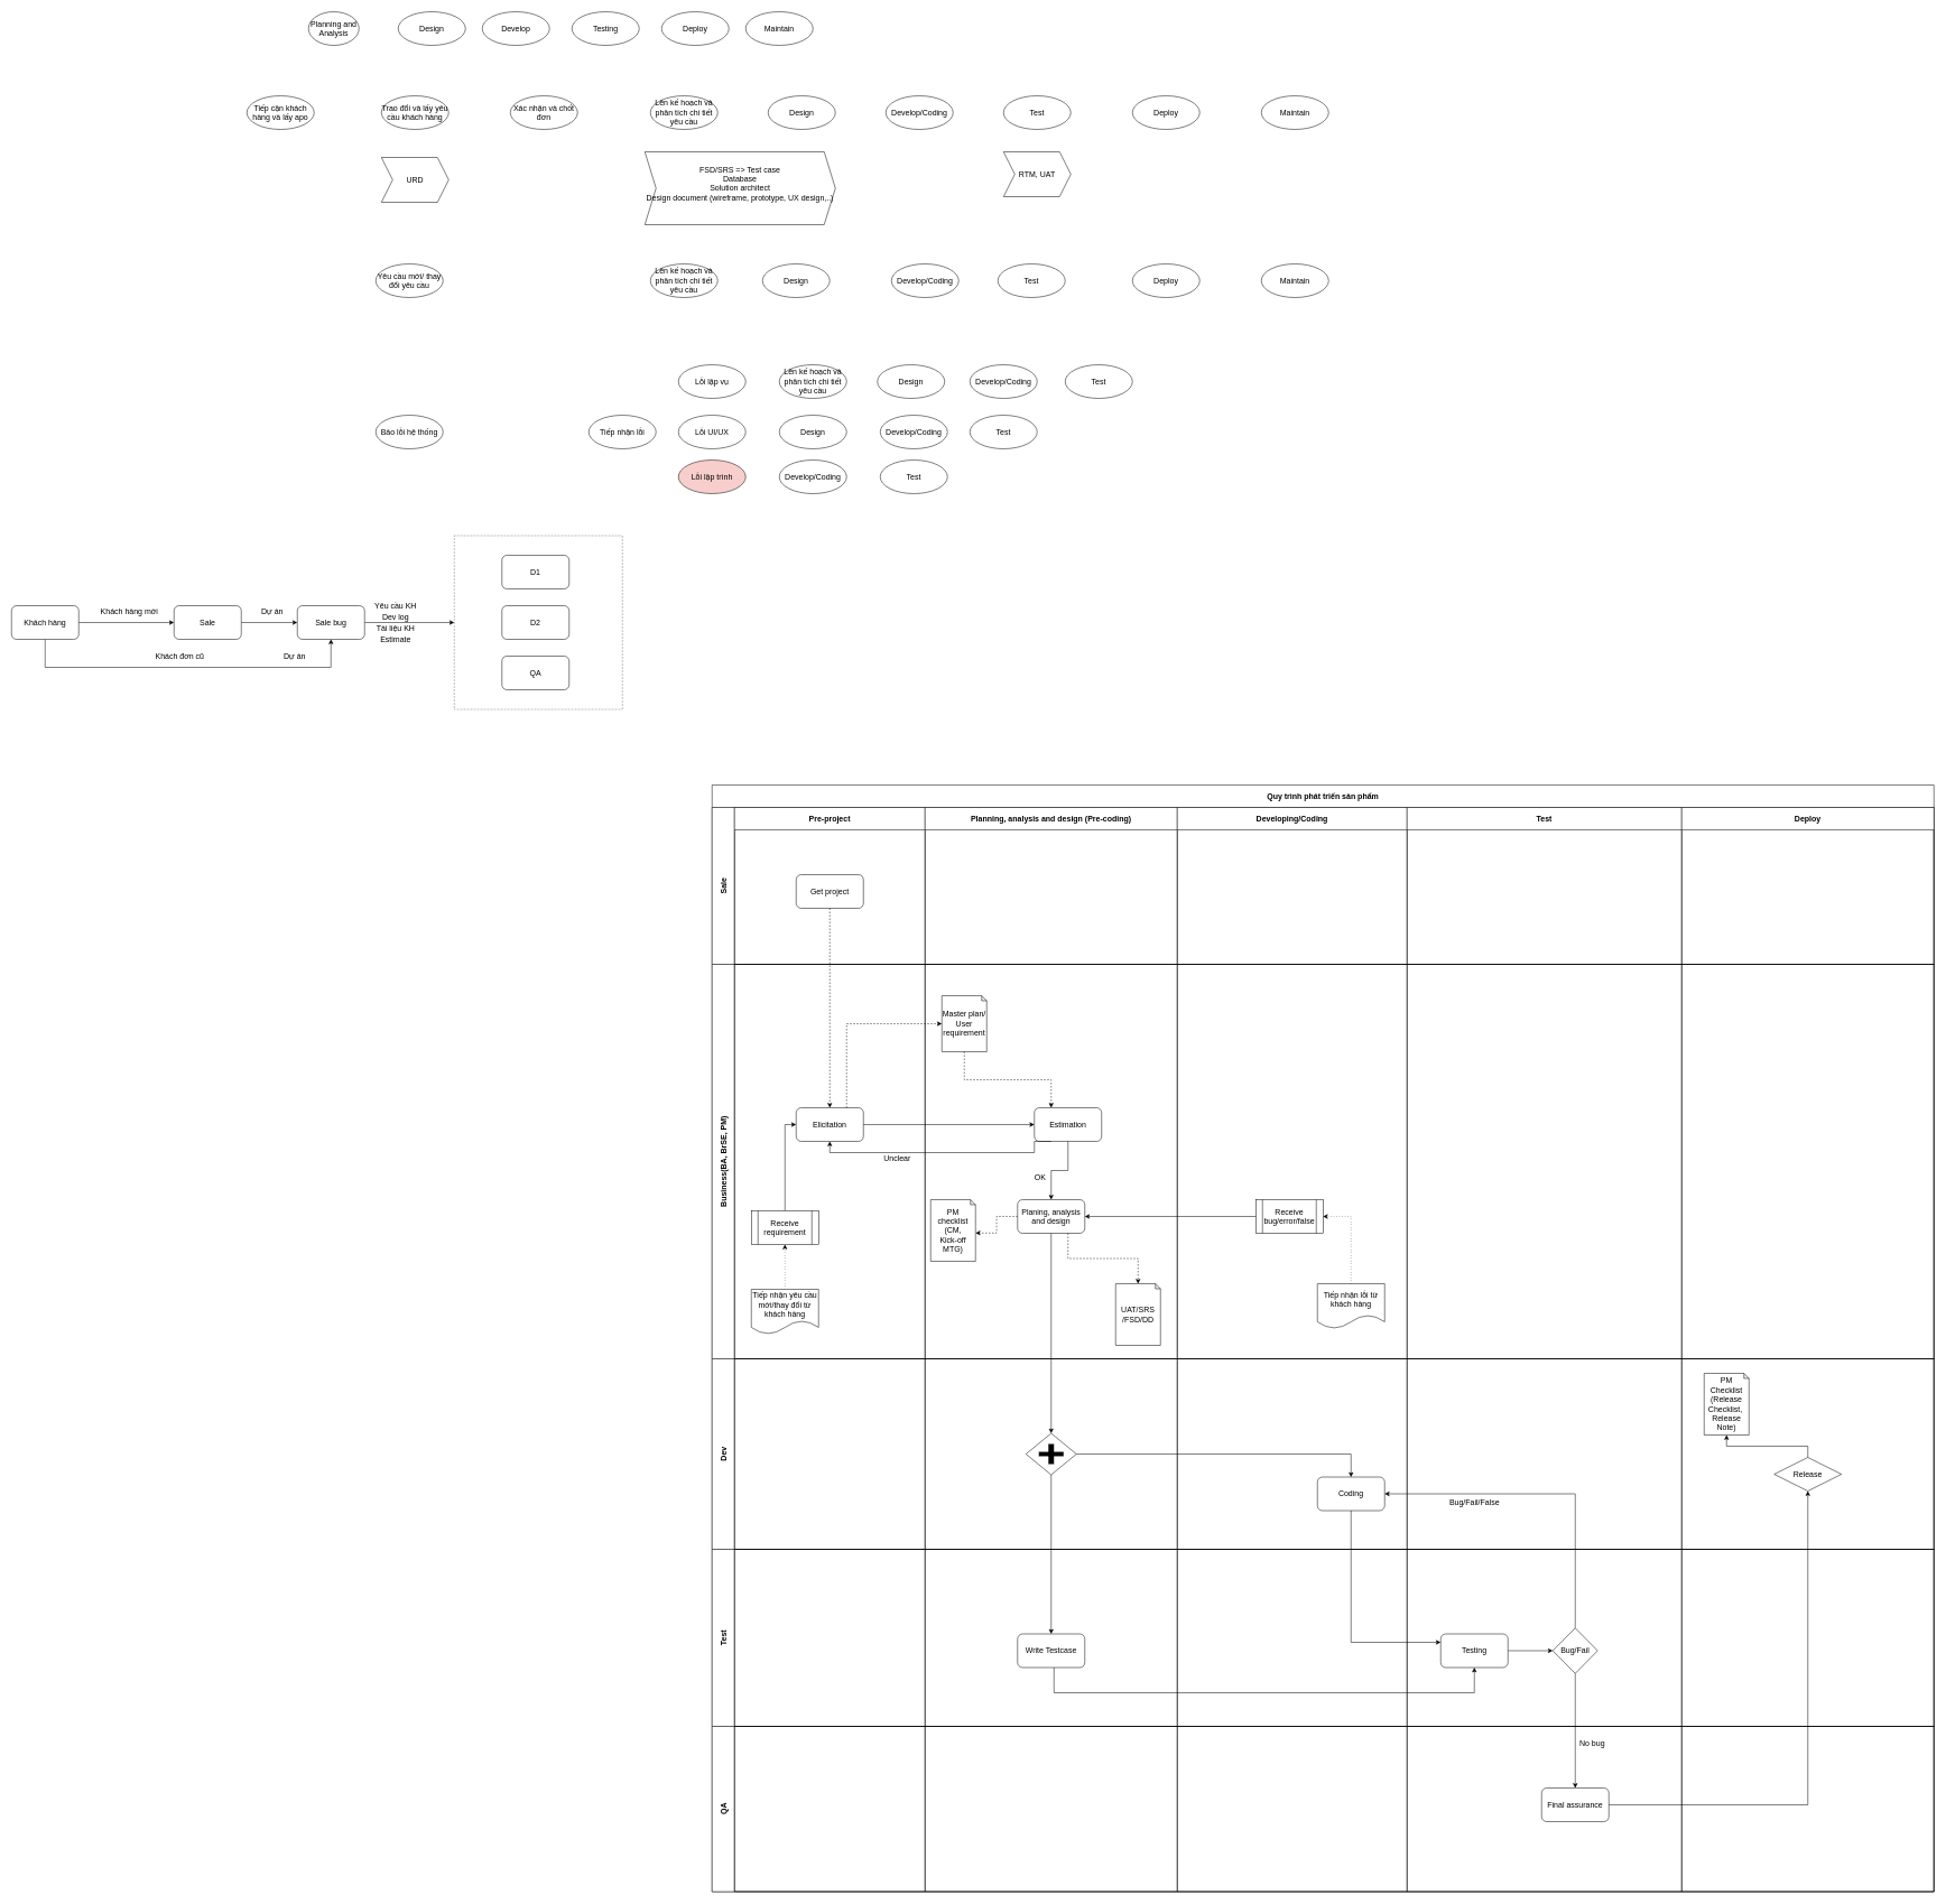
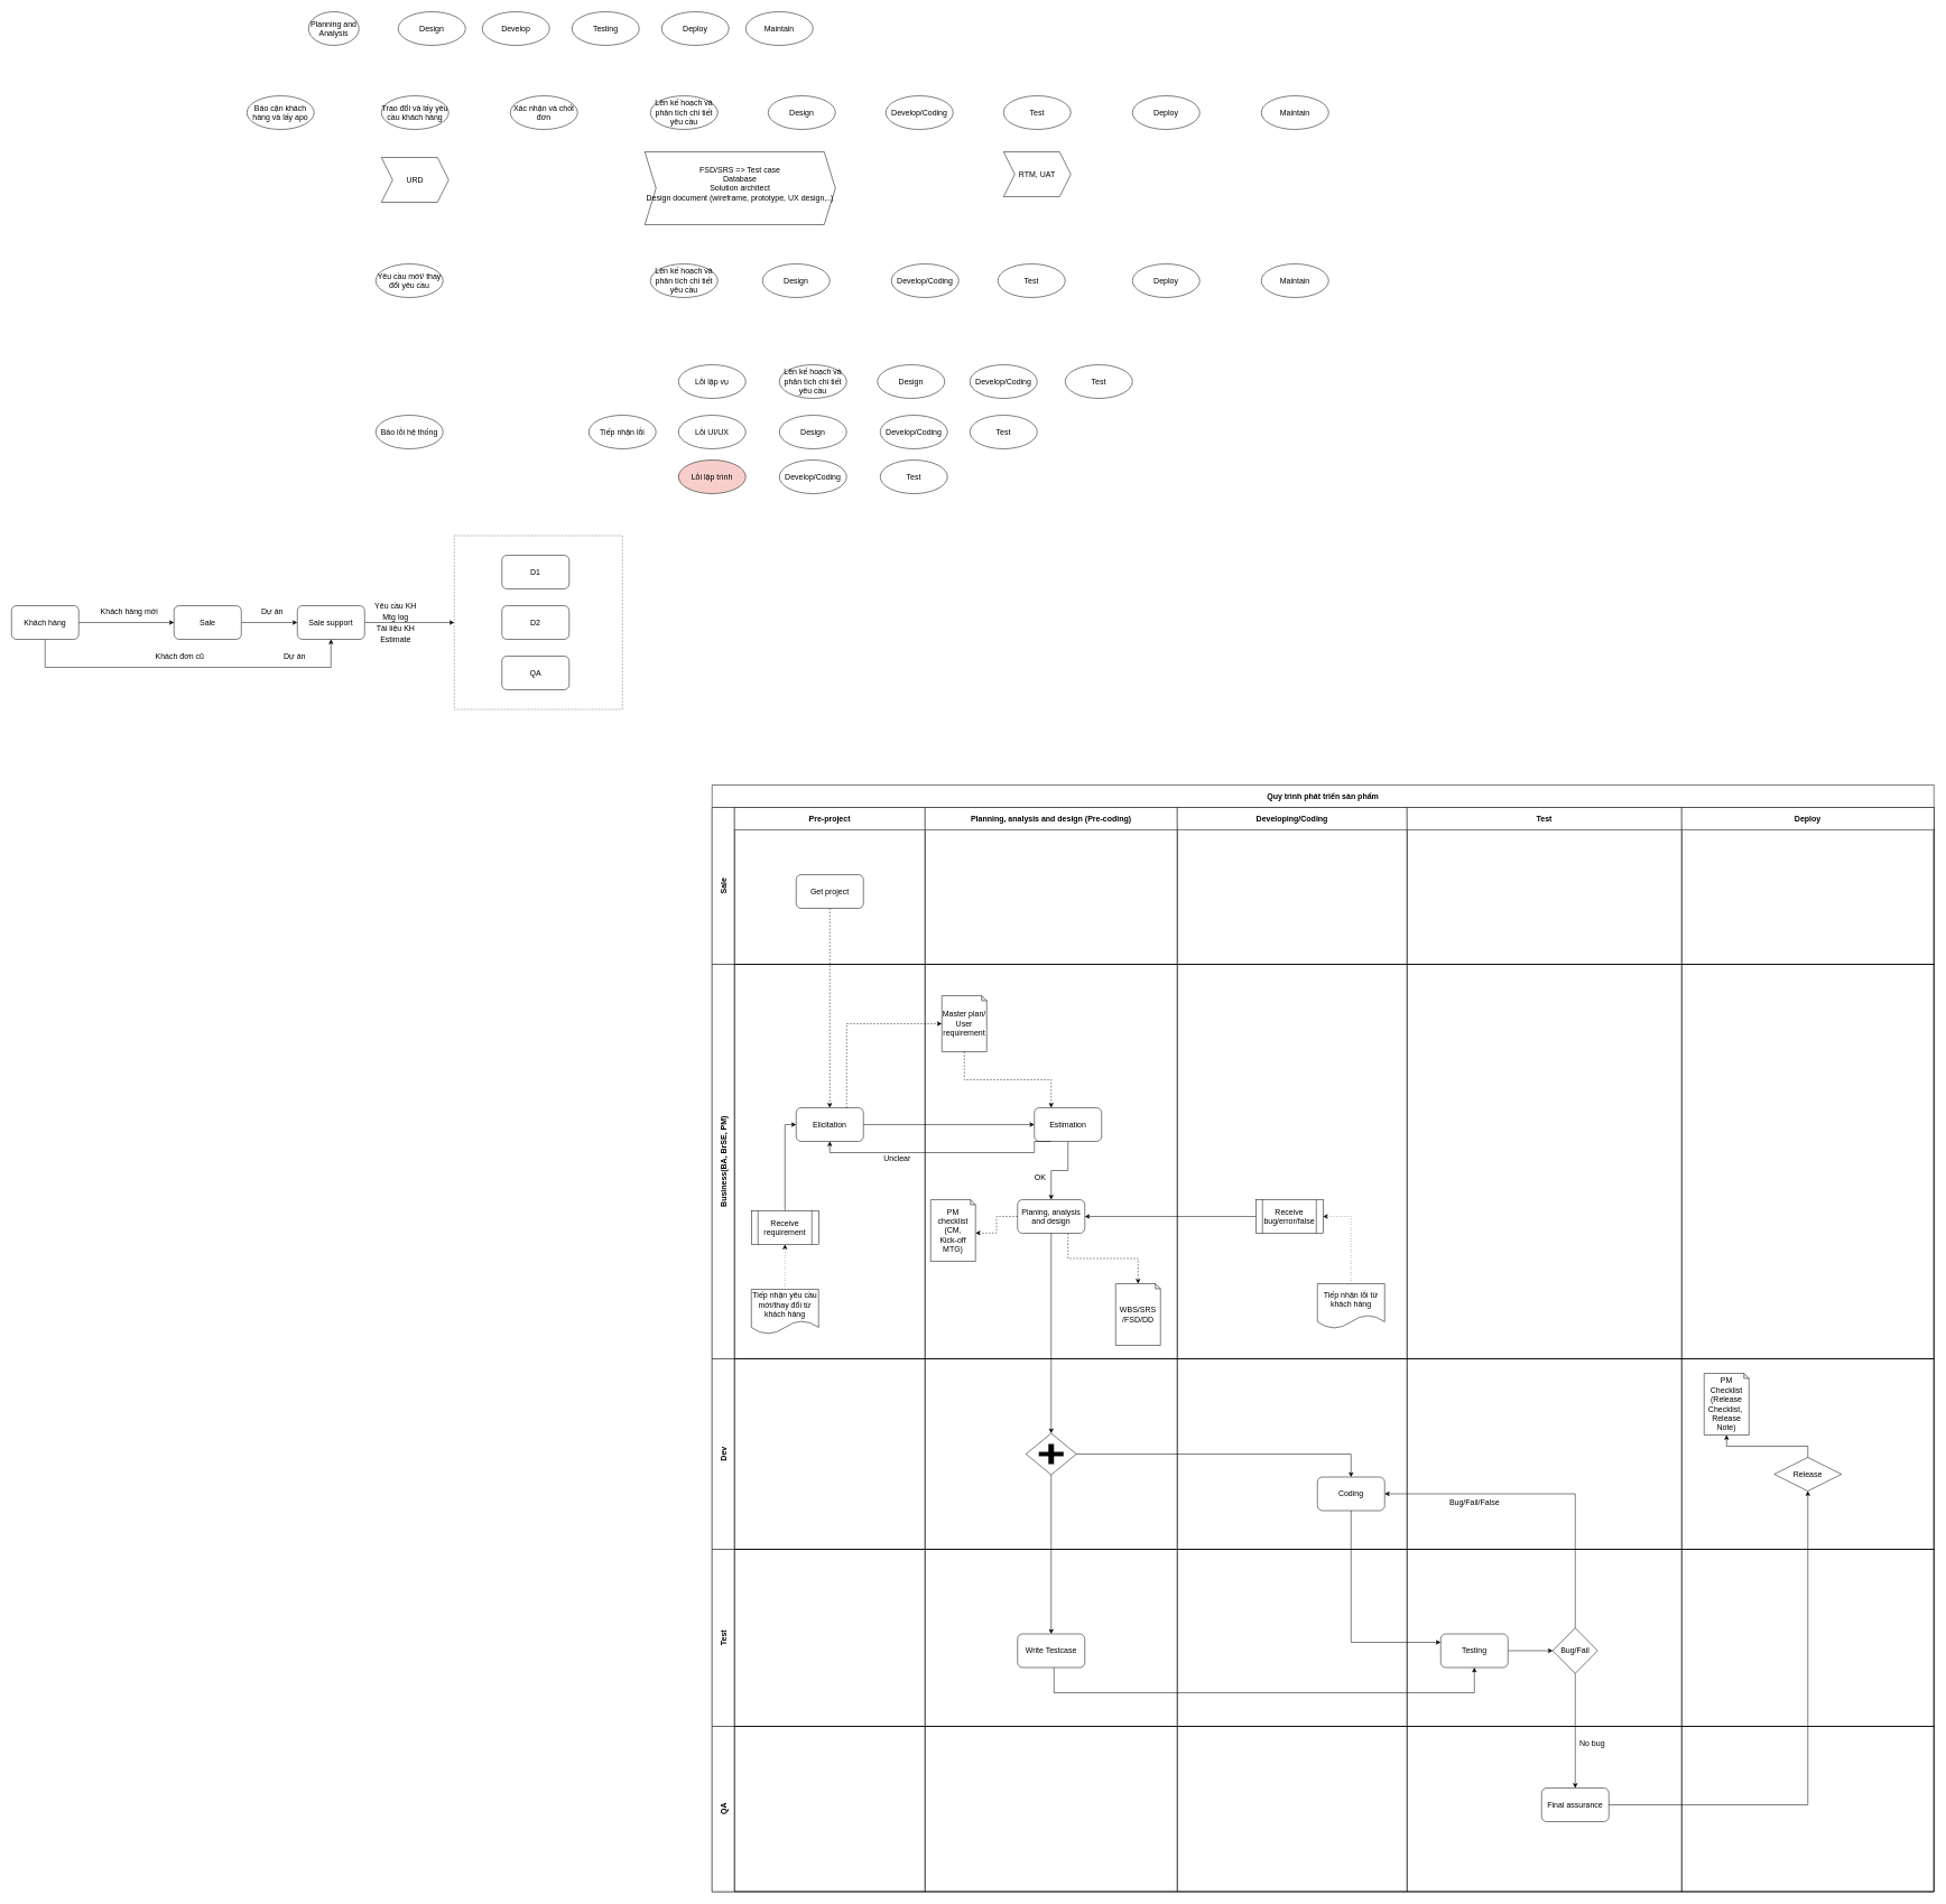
- <mxCell id="8" value="Tiếp cận khách hàng và lấy apo" style="ellipse;whiteSpace=wrap;html=1;fontSize=14;" parent="1" vertex="1"><mxGeometry x="440" y="170" width="120" height="60" as="geometry" /></mxCell>
+ <mxCell id="8" value="Báo cận khách hàng và lấy apo" style="ellipse;whiteSpace=wrap;html=1;fontSize=14;" parent="1" vertex="1"><mxGeometry x="440" y="170" width="120" height="60" as="geometry" /></mxCell>
- <mxCell id="133" value="Dev log" style="text;html=1;align=center;verticalAlign=middle;resizable=0;points=[];autosize=1;strokeColor=none;fontSize=14;" vertex="1" parent="1"><mxGeometry x="675" y="1090" width="60" height="20" as="geometry" /></mxCell>
+ <mxCell id="133" value="Mtg log" style="text;html=1;align=center;verticalAlign=middle;resizable=0;points=[];autosize=1;strokeColor=none;fontSize=14;" vertex="1" parent="1"><mxGeometry x="675" y="1090" width="60" height="20" as="geometry" /></mxCell>
- <mxCell id="123" value="Sale bug" style="rounded=1;whiteSpace=wrap;html=1;fontSize=14;" parent="1" vertex="1"><mxGeometry x="530" y="1080" width="120" height="60" as="geometry" /></mxCell>
+ <mxCell id="123" value="Sale support" style="rounded=1;whiteSpace=wrap;html=1;fontSize=14;" parent="1" vertex="1"><mxGeometry x="530" y="1080" width="120" height="60" as="geometry" /></mxCell>
- <mxCell id="65" value="UAT/SRS&lt;br style=&quot;font-size: 14px;&quot;&gt;/FSD/DD" style="shape=note;whiteSpace=wrap;html=1;backgroundOutline=1;darkOpacity=0.05;size=9;fontSize=14;" vertex="1" parent="57"><mxGeometry x="340" y="570" width="80" height="110" as="geometry" /></mxCell>
+ <mxCell id="65" value="WBS/SRS&lt;br style=&quot;font-size: 14px;&quot;&gt;/FSD/DD" style="shape=note;whiteSpace=wrap;html=1;backgroundOutline=1;darkOpacity=0.05;size=9;fontSize=14;" vertex="1" parent="57"><mxGeometry x="340" y="570" width="80" height="110" as="geometry" /></mxCell>
